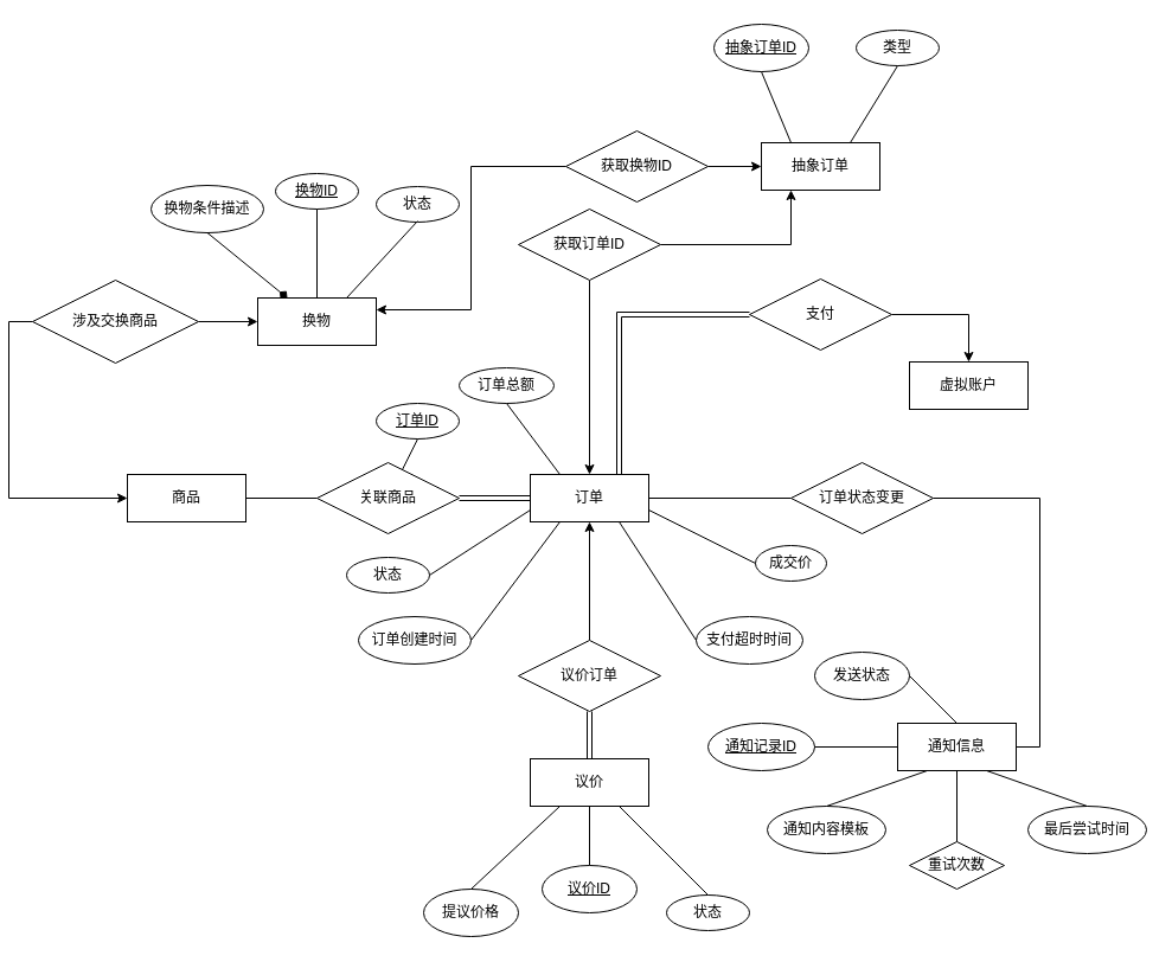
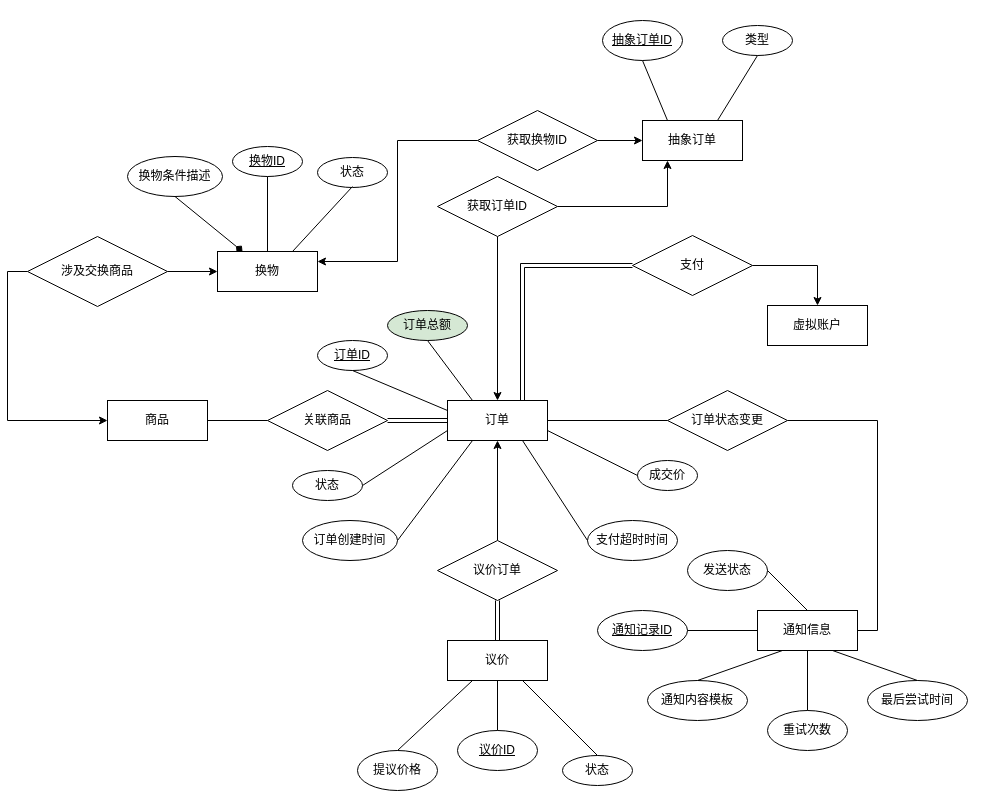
- <mxCell id="31" value="订单总额" style="ellipse;whiteSpace=wrap;html=1;align=center;" parent="1" vertex="1"><mxGeometry x="380" y="310" width="80" height="30" as="geometry" /></mxCell>
+ <mxCell id="31" value="订单总额" style="ellipse;whiteSpace=wrap;html=1;align=center;fillColor=#d5e8d4;" parent="1" vertex="1"><mxGeometry x="380" y="310" width="80" height="30" as="geometry" /></mxCell>
- <mxCell id="30" value="" style="endArrow=none;html=1;rounded=0;exitX=0.5;exitY=1;exitDx=0;exitDy=0;" parent="1" source="29" target="10" edge="1"><mxGeometry relative="1" as="geometry"><mxPoint x="363" y="350" as="sourcePoint" /><mxPoint x="430" y="405" as="targetPoint" /></mxGeometry></mxCell>
+ <mxCell id="30" value="" style="endArrow=none;html=1;rounded=0;exitX=0.5;exitY=1;exitDx=0;exitDy=0;entryX=0;entryY=0.25;entryDx=0;entryDy=0;" parent="1" source="29" target="2" edge="1"><mxGeometry relative="1" as="geometry"><mxPoint x="363" y="350" as="sourcePoint" /><mxPoint x="430" y="405" as="targetPoint" /></mxGeometry></mxCell>
- <mxCell id="53" value="重试次数" style="rhombus;whiteSpace=wrap;html=1;align=center;" parent="1" vertex="1"><mxGeometry x="760" y="710" width="80" height="40" as="geometry" /></mxCell>
+ <mxCell id="53" value="重试次数" style="ellipse;whiteSpace=wrap;html=1;align=center;" parent="1" vertex="1"><mxGeometry x="760" y="710" width="80" height="40" as="geometry" /></mxCell>
